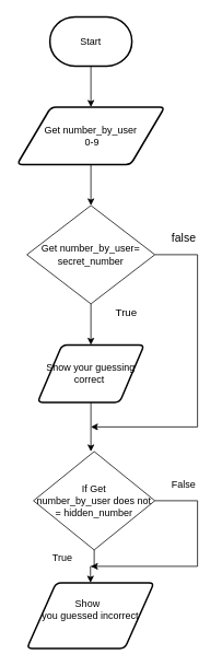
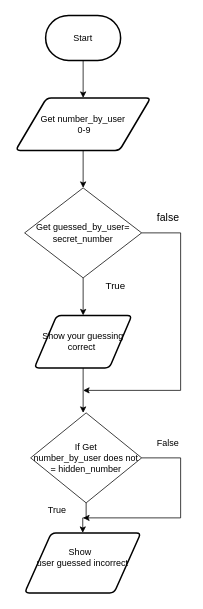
- <mxCell id="10" value="Get number_by_user= secret_number" style="rhombus;whiteSpace=wrap;html=1;" vertex="1" parent="1"><mxGeometry x="32" y="250" width="156" height="120" as="geometry" /></mxCell>
+ <mxCell id="10" value="Get guessed_by_user= secret_number" style="rhombus;whiteSpace=wrap;html=1;" vertex="1" parent="1"><mxGeometry x="32" y="250" width="156" height="120" as="geometry" /></mxCell>
- <mxCell id="17" value="Show&amp;nbsp;&amp;nbsp;&lt;br&gt;you guessed incorrect&lt;br&gt;&amp;nbsp;" style="shape=parallelogram;html=1;strokeWidth=2;perimeter=parallelogramPerimeter;whiteSpace=wrap;rounded=1;arcSize=12;size=0.23;" vertex="1" parent="1"><mxGeometry x="32" y="710" width="155" height="80" as="geometry" /></mxCell>
+ <mxCell id="17" value="Show&amp;nbsp;&amp;nbsp;&lt;br&gt;user guessed incorrect&lt;br&gt;&amp;nbsp;" style="shape=parallelogram;html=1;strokeWidth=2;perimeter=parallelogramPerimeter;whiteSpace=wrap;rounded=1;arcSize=12;size=0.23;" vertex="1" parent="1"><mxGeometry x="32" y="710" width="155" height="80" as="geometry" /></mxCell>
